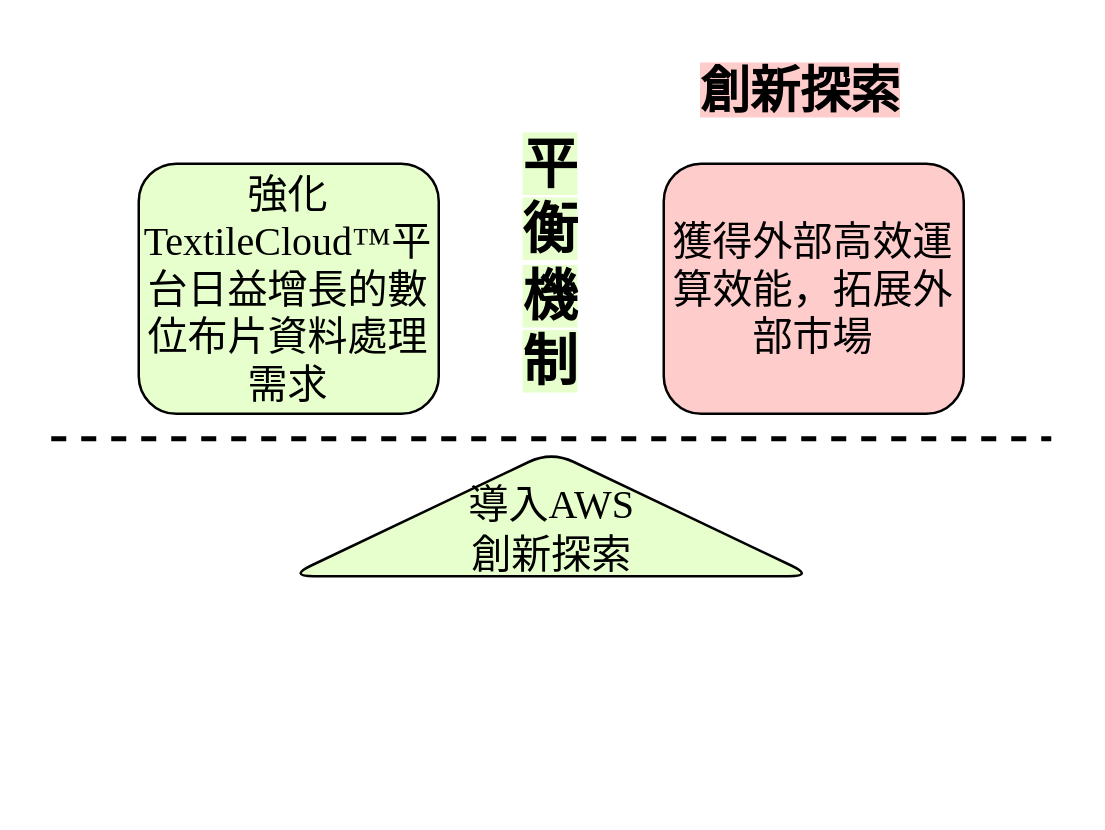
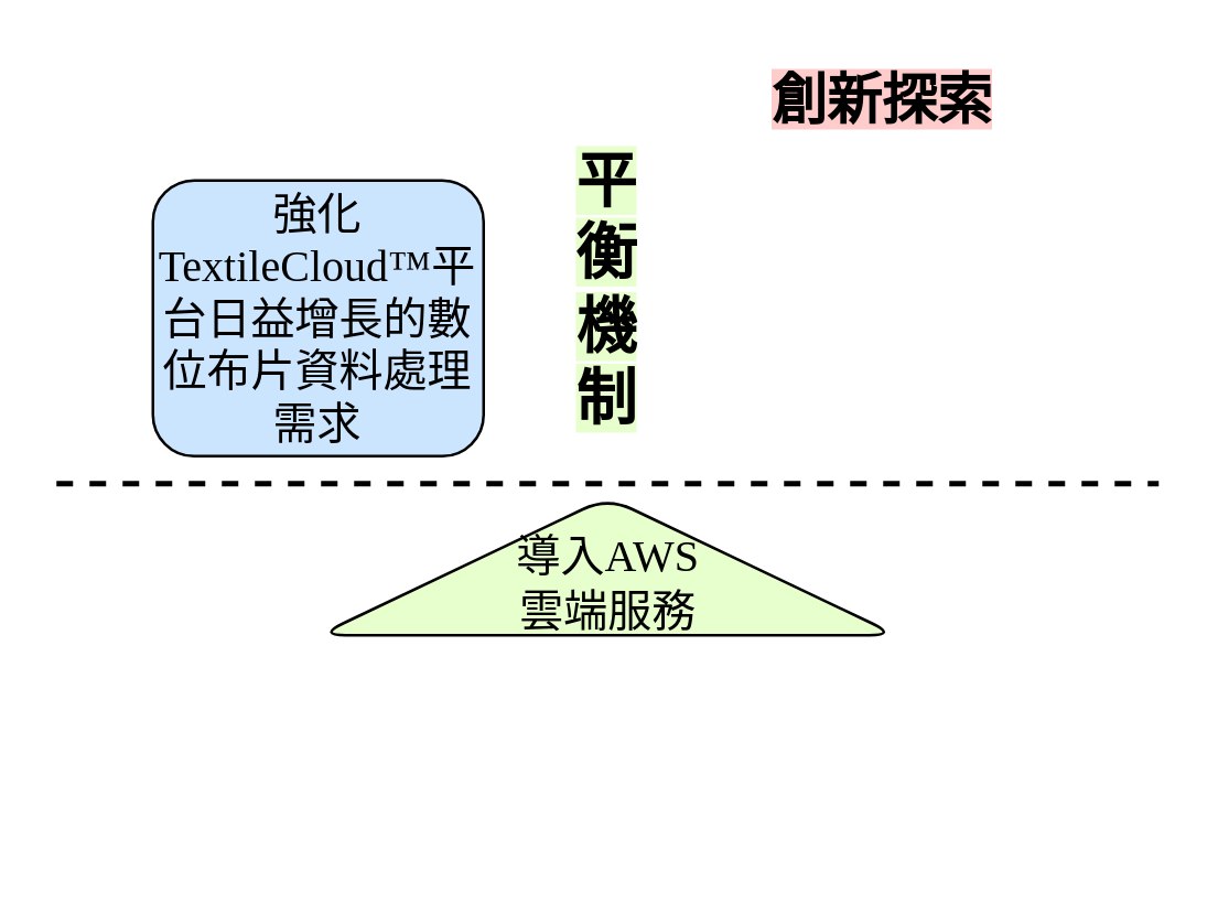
- <mxCell id="4" value="&lt;font face=&quot;標楷體&quot;&gt;&lt;span style=&quot;font-size: 16px;&quot;&gt;強化&lt;/span&gt;&lt;/font&gt;&lt;span style=&quot;font-size:12.0pt;line-height:&lt;br/&gt;115%;font-family:&amp;quot;Times New Roman&amp;quot;,serif;mso-fareast-font-family:標楷體;&lt;br/&gt;mso-bidi-theme-font:minor-bidi;mso-ansi-language:EN-US;mso-fareast-language:&lt;br/&gt;ZH-TW;mso-bidi-language:AR-SA&quot; lang=&quot;EN-US&quot;&gt;TextileCloud™&lt;/span&gt;&lt;span style=&quot;font-size:12.0pt;&lt;br/&gt;line-height:115%;font-family:標楷體;mso-ascii-font-family:&amp;quot;Times New Roman&amp;quot;;&lt;br/&gt;mso-hansi-font-family:&amp;quot;Times New Roman&amp;quot;;mso-bidi-font-family:&amp;quot;Times New Roman&amp;quot;;&lt;br/&gt;mso-bidi-theme-font:minor-bidi;mso-ansi-language:EN-US;mso-fareast-language:&lt;br/&gt;ZH-TW;mso-bidi-language:AR-SA&quot;&gt;平台日益增長的數位布片資料處理需求&lt;/span&gt;" style="rounded=1;whiteSpace=wrap;html=1;fillColor=#e6ffcc;" parent="1" vertex="1"><mxGeometry x="55" y="65" width="120" height="100" as="geometry" /></mxCell>
+ <mxCell id="4" value="&lt;font face=&quot;標楷體&quot;&gt;&lt;span style=&quot;font-size: 16px;&quot;&gt;強化&lt;/span&gt;&lt;/font&gt;&lt;span style=&quot;font-size:12.0pt;line-height:&lt;br/&gt;115%;font-family:&amp;quot;Times New Roman&amp;quot;,serif;mso-fareast-font-family:標楷體;&lt;br/&gt;mso-bidi-theme-font:minor-bidi;mso-ansi-language:EN-US;mso-fareast-language:&lt;br/&gt;ZH-TW;mso-bidi-language:AR-SA&quot; lang=&quot;EN-US&quot;&gt;TextileCloud™&lt;/span&gt;&lt;span style=&quot;font-size:12.0pt;&lt;br/&gt;line-height:115%;font-family:標楷體;mso-ascii-font-family:&amp;quot;Times New Roman&amp;quot;;&lt;br/&gt;mso-hansi-font-family:&amp;quot;Times New Roman&amp;quot;;mso-bidi-font-family:&amp;quot;Times New Roman&amp;quot;;&lt;br/&gt;mso-bidi-theme-font:minor-bidi;mso-ansi-language:EN-US;mso-fareast-language:&lt;br/&gt;ZH-TW;mso-bidi-language:AR-SA&quot;&gt;平台日益增長的數位布片資料處理需求&lt;/span&gt;" style="rounded=1;whiteSpace=wrap;html=1;fillColor=#CCE5FF;" parent="1" vertex="1"><mxGeometry x="55" y="65" width="120" height="100" as="geometry" /></mxCell>
- <mxCell id="5" value="&lt;font face=&quot;標楷體&quot;&gt;&lt;span style=&quot;font-size: 16px;&quot;&gt;獲得外部高效運算效能，拓展外部市場&lt;/span&gt;&lt;/font&gt;" style="rounded=1;whiteSpace=wrap;html=1;fillColor=#FFCCCC;" parent="1" vertex="1"><mxGeometry x="265" y="65" width="120" height="100" as="geometry" /></mxCell>
- <mxCell id="8" value="&lt;p data-pm-slice=&quot;1 1 []&quot;&gt;&lt;font face=&quot;標楷體&quot;&gt;&lt;span style=&quot;font-size: 16px;&quot;&gt;導入AWS&lt;br&gt;&lt;/span&gt;&lt;/font&gt;&lt;span style=&quot;font-size: 16px; font-family: 標楷體; background-color: transparent; color: light-dark(rgb(0, 0, 0), rgb(255, 255, 255));&quot;&gt;創新探索&lt;/span&gt;&lt;/p&gt;" style="text;strokeColor=none;align=center;fillColor=none;html=1;verticalAlign=middle;whiteSpace=wrap;rounded=0;" parent="1" vertex="1"><mxGeometry x="162.5" y="196" width="115" height="30" as="geometry" /></mxCell>
+ <mxCell id="8" value="&lt;p data-pm-slice=&quot;1 1 []&quot;&gt;&lt;font face=&quot;標楷體&quot;&gt;&lt;span style=&quot;font-size: 16px;&quot;&gt;導入AWS&lt;br&gt;&lt;/span&gt;&lt;/font&gt;&lt;span style=&quot;font-size: 16px; font-family: 標楷體; background-color: transparent; color: light-dark(rgb(0, 0, 0), rgb(255, 255, 255));&quot;&gt;雲端服務&lt;/span&gt;&lt;/p&gt;" style="text;strokeColor=none;align=center;fillColor=none;html=1;verticalAlign=middle;whiteSpace=wrap;rounded=0;" parent="1" vertex="1"><mxGeometry x="162.5" y="196" width="115" height="30" as="geometry" /></mxCell>
